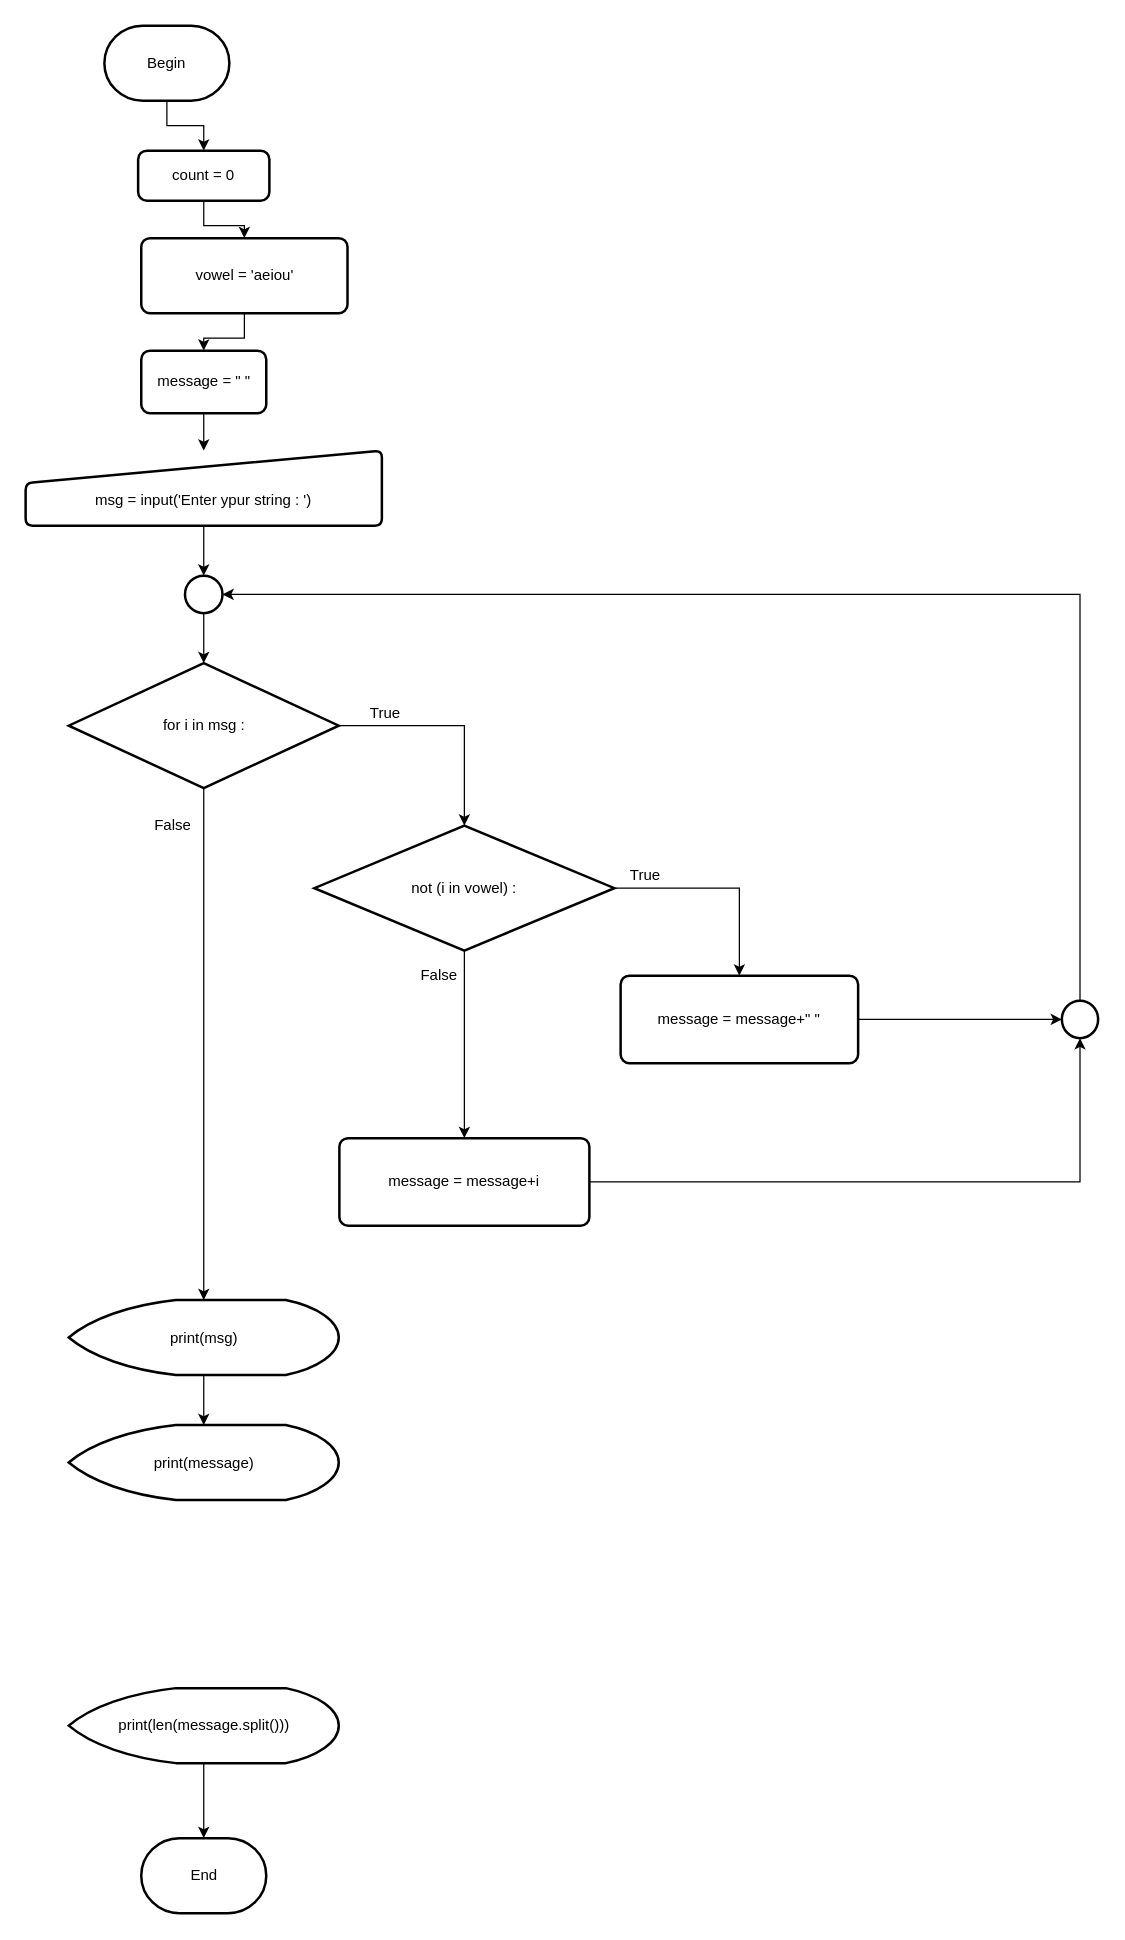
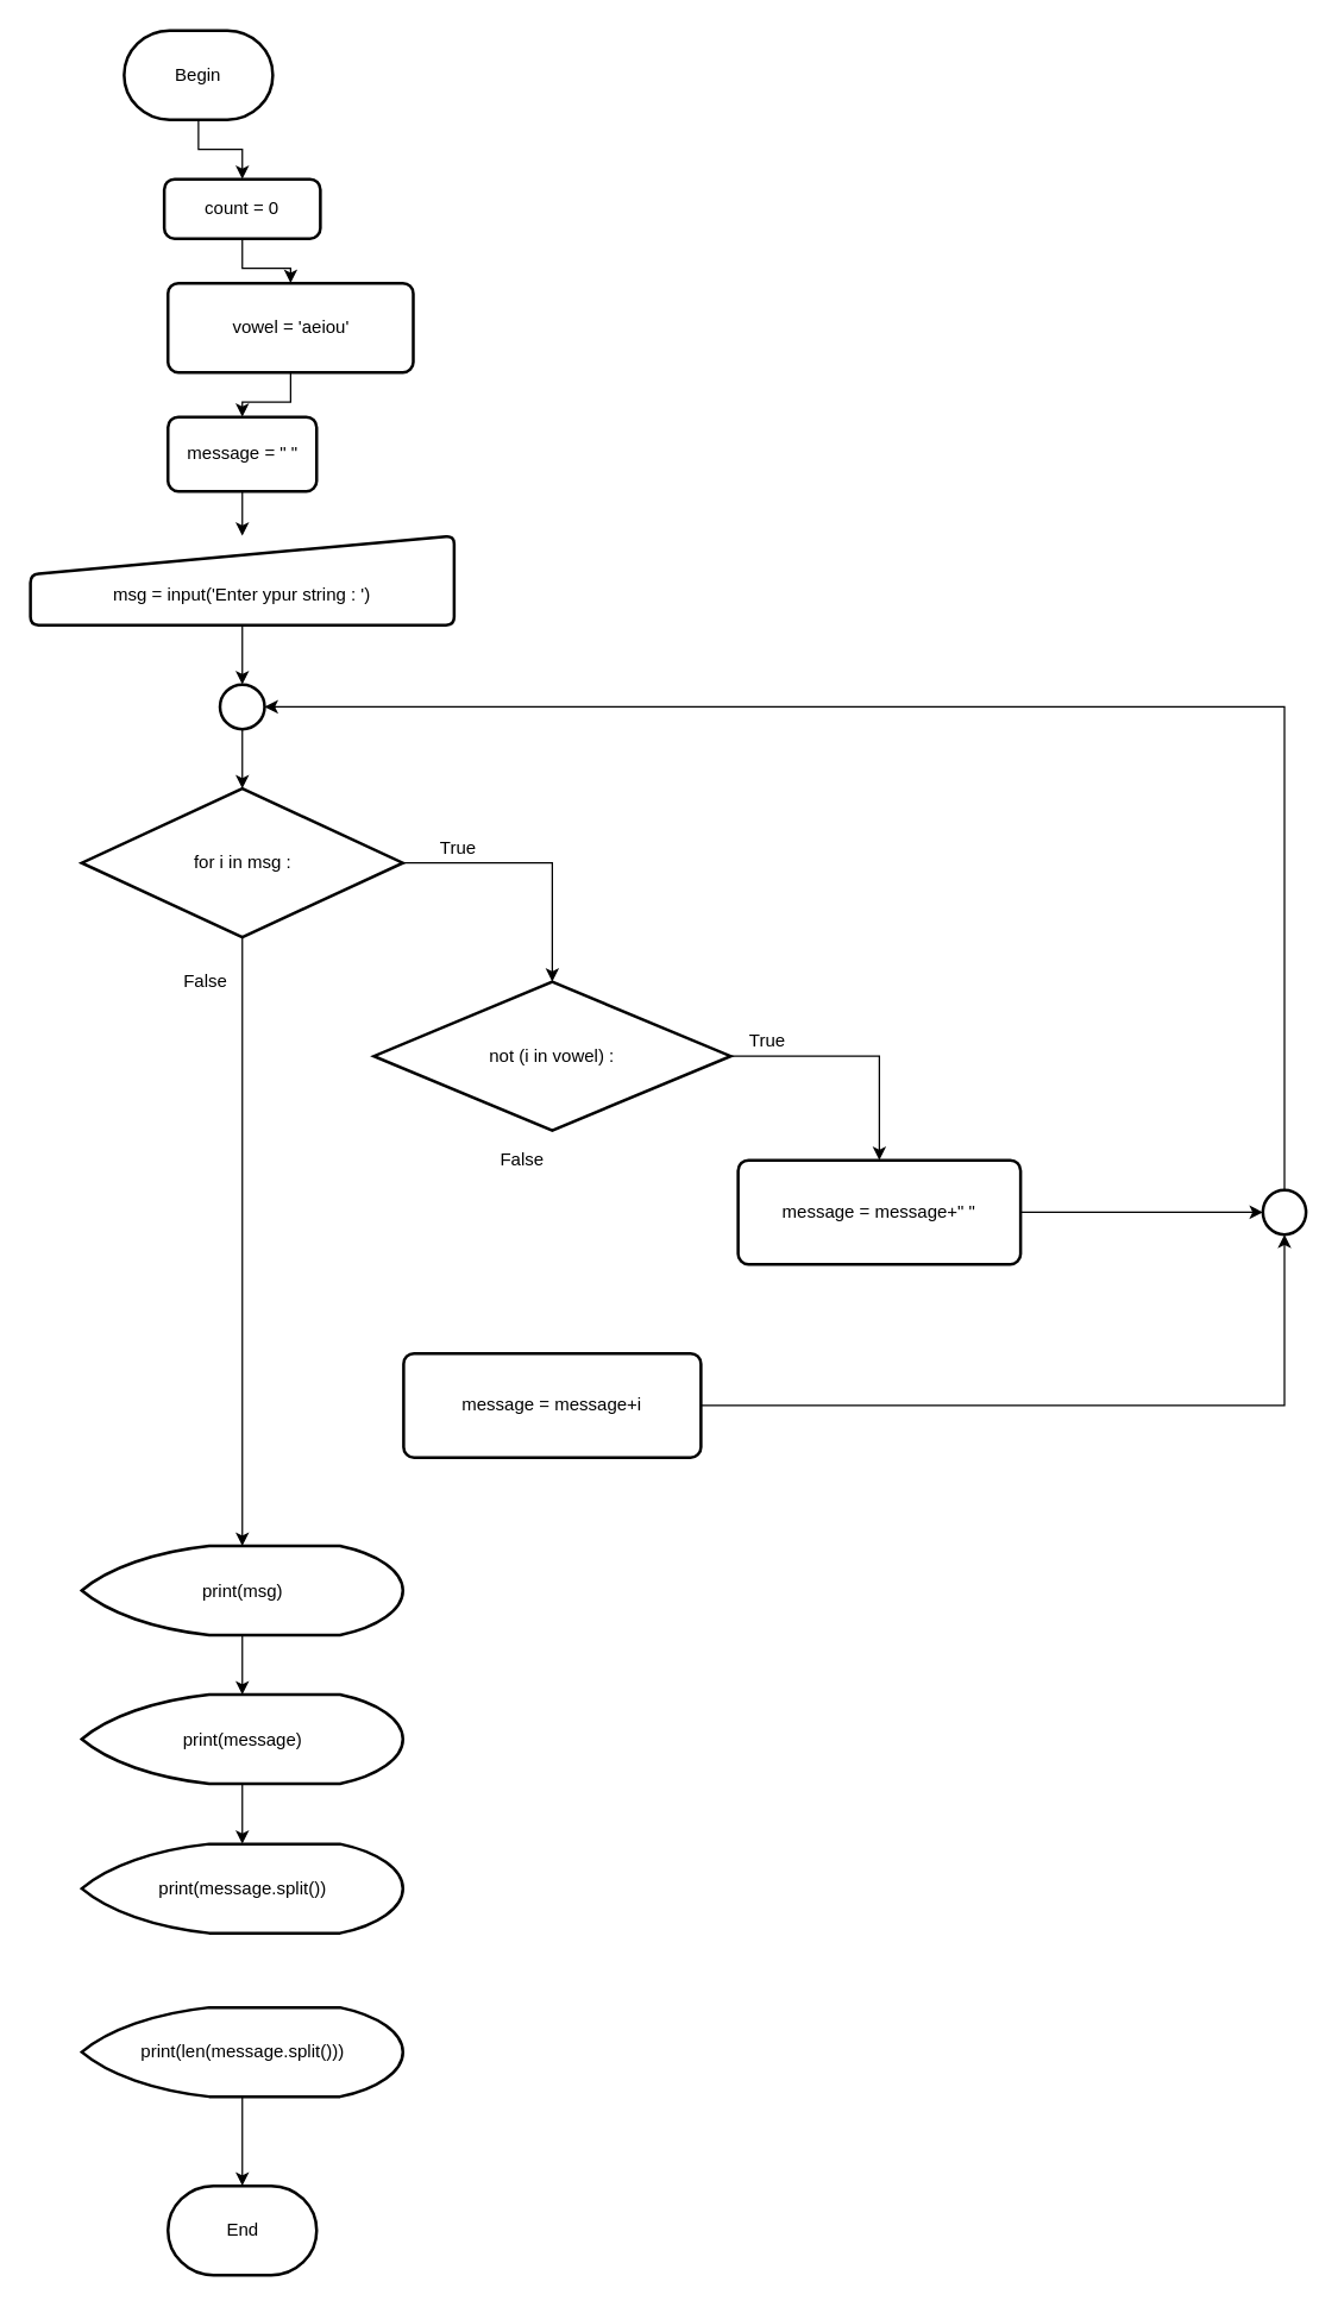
- <mxCell id="17" style="edgeStyle=orthogonalEdgeStyle;rounded=0;orthogonalLoop=1;jettySize=auto;html=1;exitX=0.5;exitY=1;exitDx=0;exitDy=0;exitPerimeter=0;entryX=0.5;entryY=0;entryDx=0;entryDy=0;" edge="1" parent="1" source="18" target="22"><mxGeometry relative="1" as="geometry" /></mxCell>
+ <mxCell id="33" style="edgeStyle=orthogonalEdgeStyle;rounded=0;orthogonalLoop=1;jettySize=auto;html=1;exitX=0.5;exitY=1;exitDx=0;exitDy=0;exitPerimeter=0;entryX=0.5;entryY=0;entryDx=0;entryDy=0;entryPerimeter=0;" edge="1" parent="1" source="34" target="35"><mxGeometry relative="1" as="geometry" /></mxCell>
+ <mxCell id="35" value="print(message.split())" style="strokeWidth=2;html=1;shape=mxgraph.flowchart.display;whiteSpace=wrap;" vertex="1" parent="1"><mxGeometry x="54.5" y="1240" width="216" height="60" as="geometry" /></mxCell>
